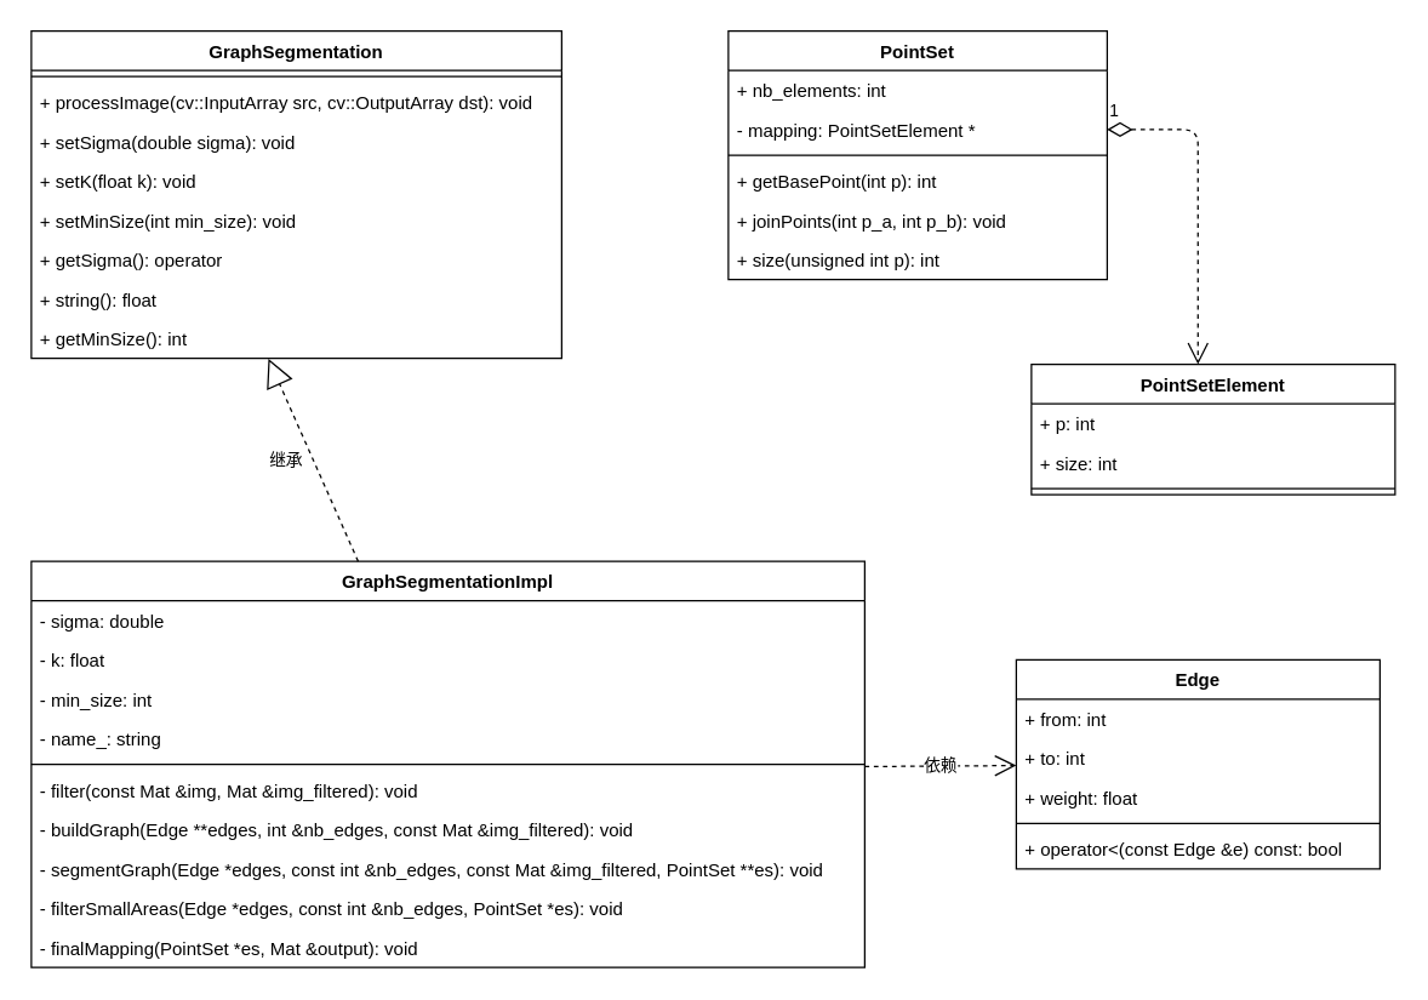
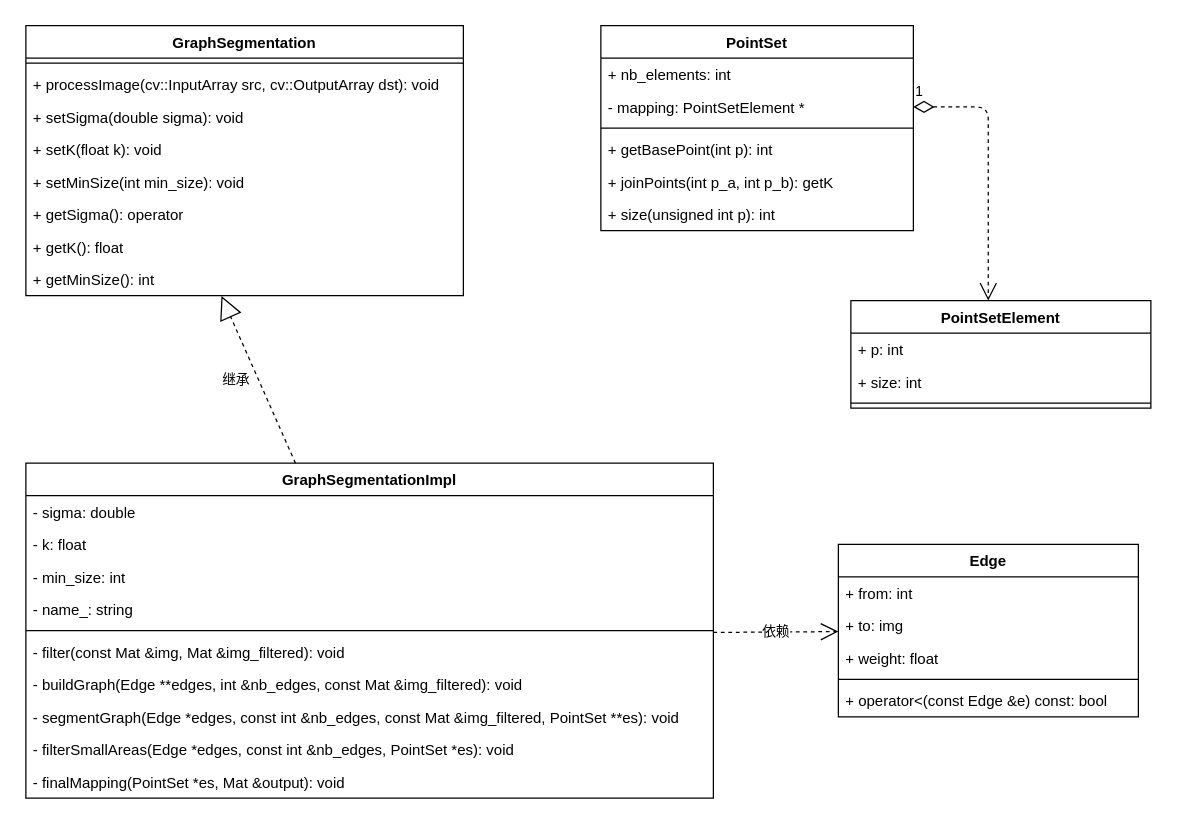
- <mxCell id="28" value="+ joinPoints(int p_a, int p_b): void" style="text;strokeColor=none;fillColor=none;align=left;verticalAlign=top;spacingLeft=4;spacingRight=4;overflow=hidden;rotatable=0;points=[[0,0.5],[1,0.5]];portConstraint=eastwest;" vertex="1" parent="23"><mxGeometry y="112" width="250" height="26" as="geometry" /></mxCell>
+ <mxCell id="28" value="+ joinPoints(int p_a, int p_b): getK" style="text;strokeColor=none;fillColor=none;align=left;verticalAlign=top;spacingLeft=4;spacingRight=4;overflow=hidden;rotatable=0;points=[[0,0.5],[1,0.5]];portConstraint=eastwest;" vertex="1" parent="23"><mxGeometry y="112" width="250" height="26" as="geometry" /></mxCell>
- <mxCell id="21" value="+ string(): float" style="text;strokeColor=none;fillColor=none;align=left;verticalAlign=top;spacingLeft=4;spacingRight=4;overflow=hidden;rotatable=0;points=[[0,0.5],[1,0.5]];portConstraint=eastwest;" vertex="1" parent="14"><mxGeometry y="164" width="350" height="26" as="geometry" /></mxCell>
+ <mxCell id="21" value="+ getK(): float" style="text;strokeColor=none;fillColor=none;align=left;verticalAlign=top;spacingLeft=4;spacingRight=4;overflow=hidden;rotatable=0;points=[[0,0.5],[1,0.5]];portConstraint=eastwest;" vertex="1" parent="14"><mxGeometry y="164" width="350" height="26" as="geometry" /></mxCell>
- <mxCell id="33" value="+ to: int" style="text;strokeColor=none;fillColor=none;align=left;verticalAlign=top;spacingLeft=4;spacingRight=4;overflow=hidden;rotatable=0;points=[[0,0.5],[1,0.5]];portConstraint=eastwest;" vertex="1" parent="31"><mxGeometry y="52" width="240" height="26" as="geometry" /></mxCell>
+ <mxCell id="33" value="+ to: img" style="text;strokeColor=none;fillColor=none;align=left;verticalAlign=top;spacingLeft=4;spacingRight=4;overflow=hidden;rotatable=0;points=[[0,0.5],[1,0.5]];portConstraint=eastwest;" vertex="1" parent="31"><mxGeometry y="52" width="240" height="26" as="geometry" /></mxCell>
